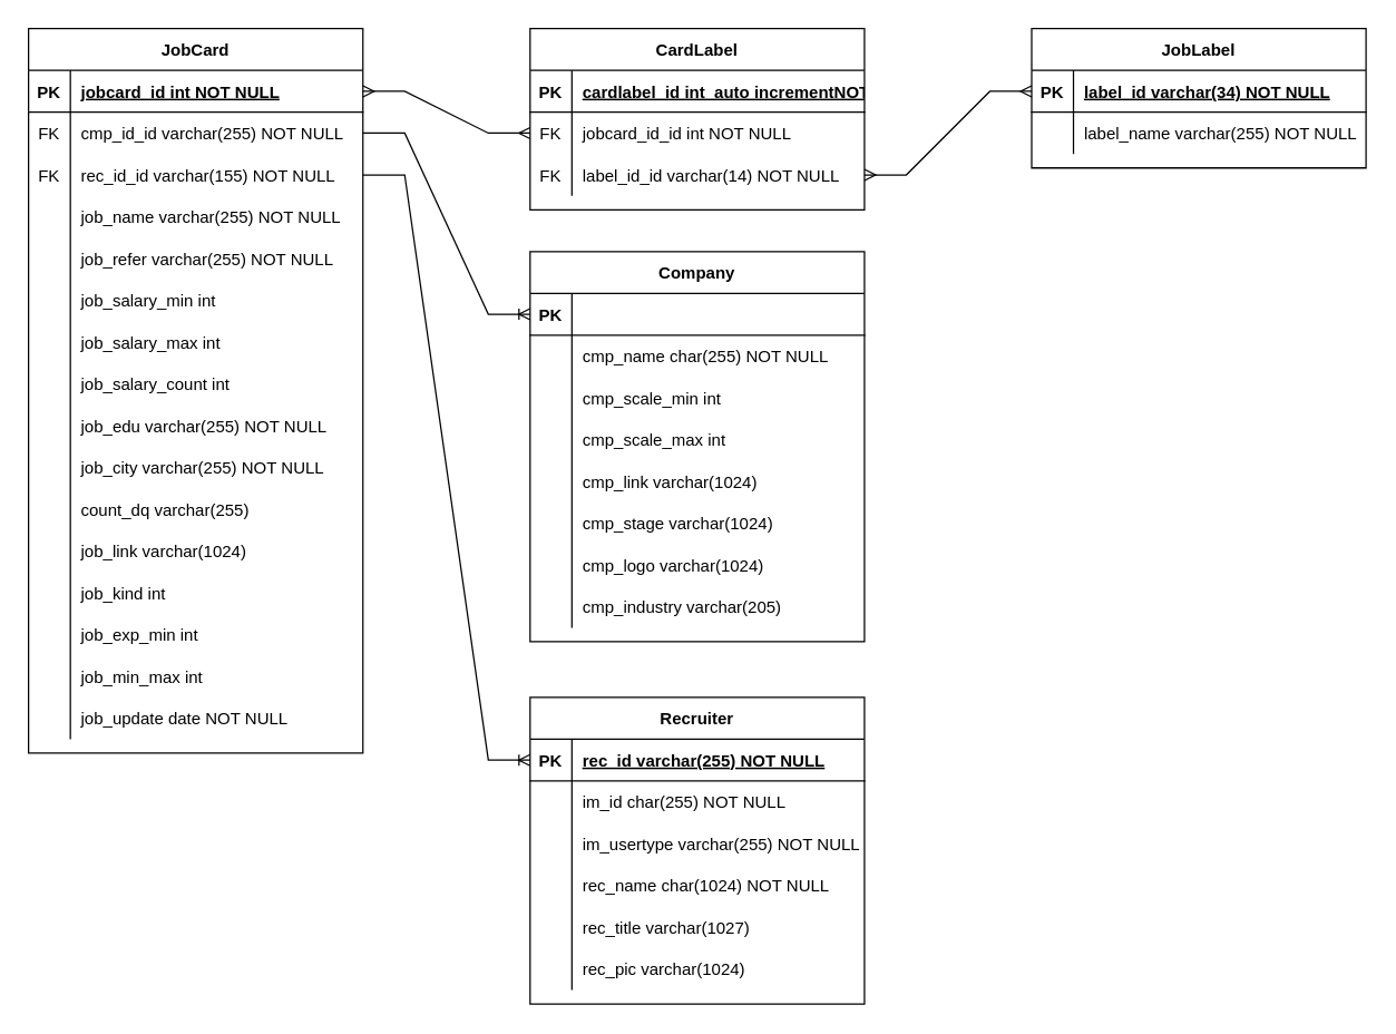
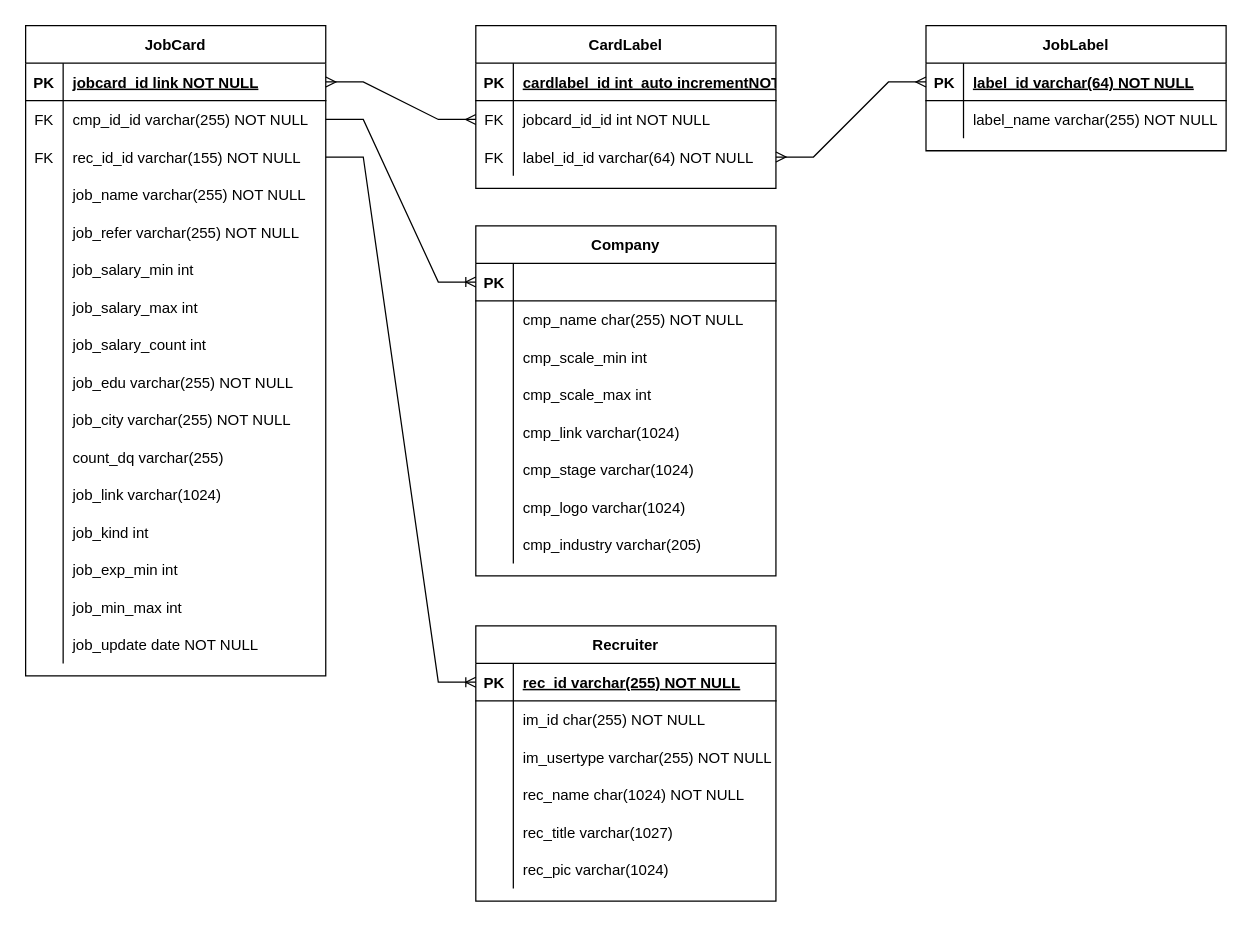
- <mxCell id="12" value="jobcard_id int NOT NULL" style="shape=partialRectangle;overflow=hidden;connectable=0;fillColor=none;top=0;left=0;bottom=0;right=0;align=left;spacingLeft=6;fontStyle=5;" parent="10" vertex="1"><mxGeometry x="30" width="210" height="30" as="geometry"><mxRectangle width="210" height="30" as="alternateBounds" /></mxGeometry></mxCell>
+ <mxCell id="12" value="jobcard_id link NOT NULL" style="shape=partialRectangle;overflow=hidden;connectable=0;fillColor=none;top=0;left=0;bottom=0;right=0;align=left;spacingLeft=6;fontStyle=5;" parent="10" vertex="1"><mxGeometry x="30" width="210" height="30" as="geometry"><mxRectangle width="210" height="30" as="alternateBounds" /></mxGeometry></mxCell>
- <mxCell id="5" value="label_id varchar(34) NOT NULL " style="shape=partialRectangle;overflow=hidden;connectable=0;fillColor=none;top=0;left=0;bottom=0;right=0;align=left;spacingLeft=6;fontStyle=5;" parent="3" vertex="1"><mxGeometry x="30" width="210" height="30" as="geometry"><mxRectangle width="210" height="30" as="alternateBounds" /></mxGeometry></mxCell>
+ <mxCell id="5" value="label_id varchar(64) NOT NULL " style="shape=partialRectangle;overflow=hidden;connectable=0;fillColor=none;top=0;left=0;bottom=0;right=0;align=left;spacingLeft=6;fontStyle=5;" parent="3" vertex="1"><mxGeometry x="30" width="210" height="30" as="geometry"><mxRectangle width="210" height="30" as="alternateBounds" /></mxGeometry></mxCell>
- <mxCell id="110" value="label_id_id varchar(14) NOT NULL" style="shape=partialRectangle;connectable=0;fillColor=none;top=0;left=0;bottom=0;right=0;align=left;spacingLeft=6;overflow=hidden;" parent="108" vertex="1"><mxGeometry x="30" width="210" height="30" as="geometry"><mxRectangle width="210" height="30" as="alternateBounds" /></mxGeometry></mxCell>
+ <mxCell id="110" value="label_id_id varchar(64) NOT NULL" style="shape=partialRectangle;connectable=0;fillColor=none;top=0;left=0;bottom=0;right=0;align=left;spacingLeft=6;overflow=hidden;" parent="108" vertex="1"><mxGeometry x="30" width="210" height="30" as="geometry"><mxRectangle width="210" height="30" as="alternateBounds" /></mxGeometry></mxCell>
